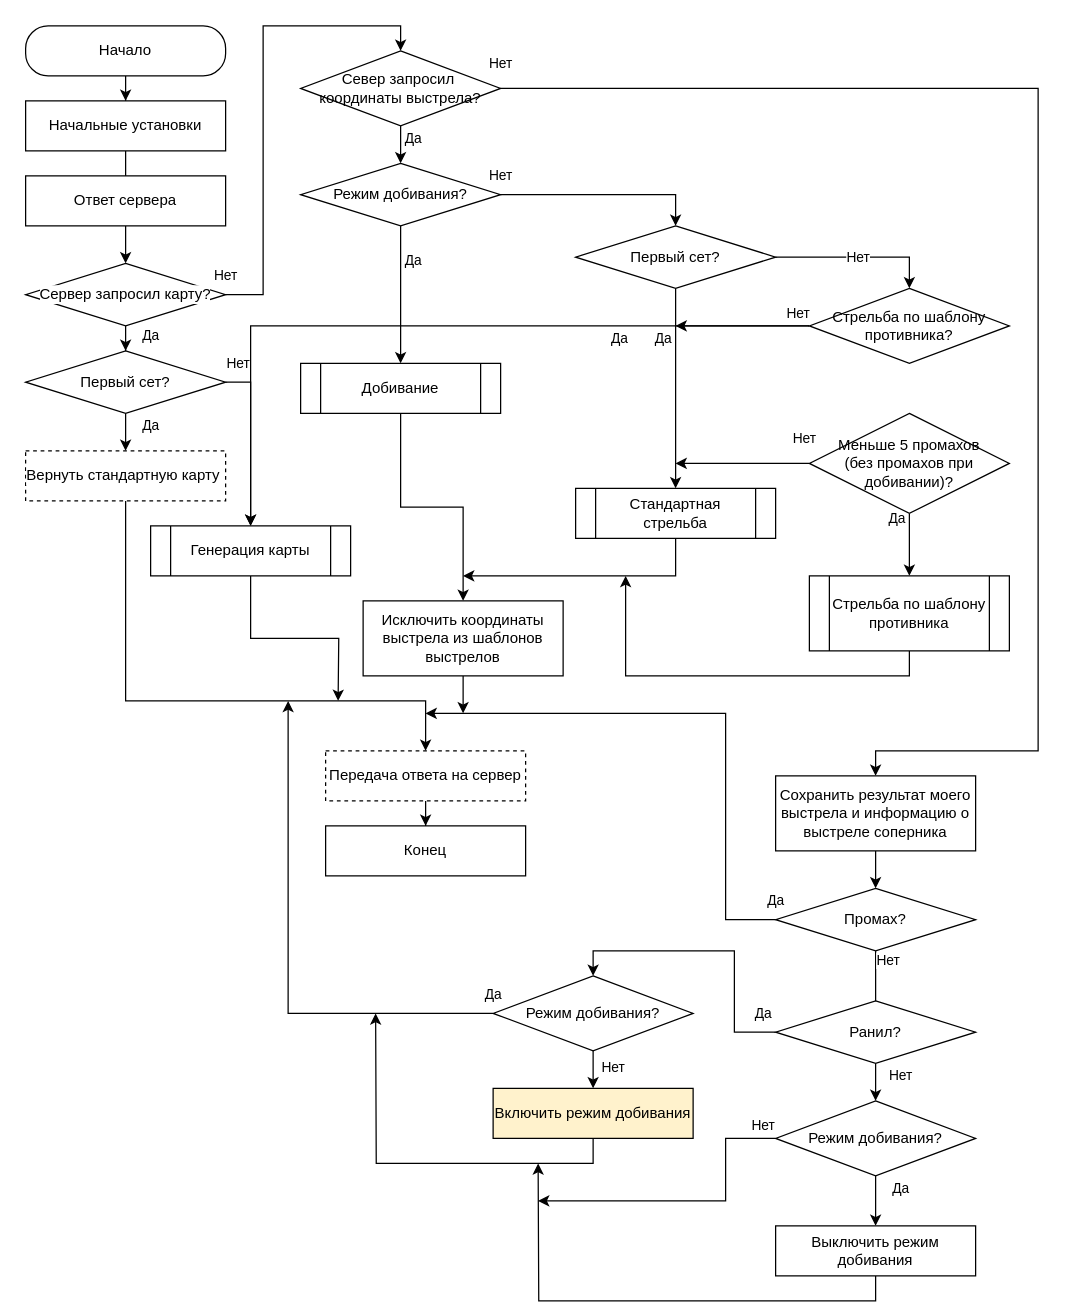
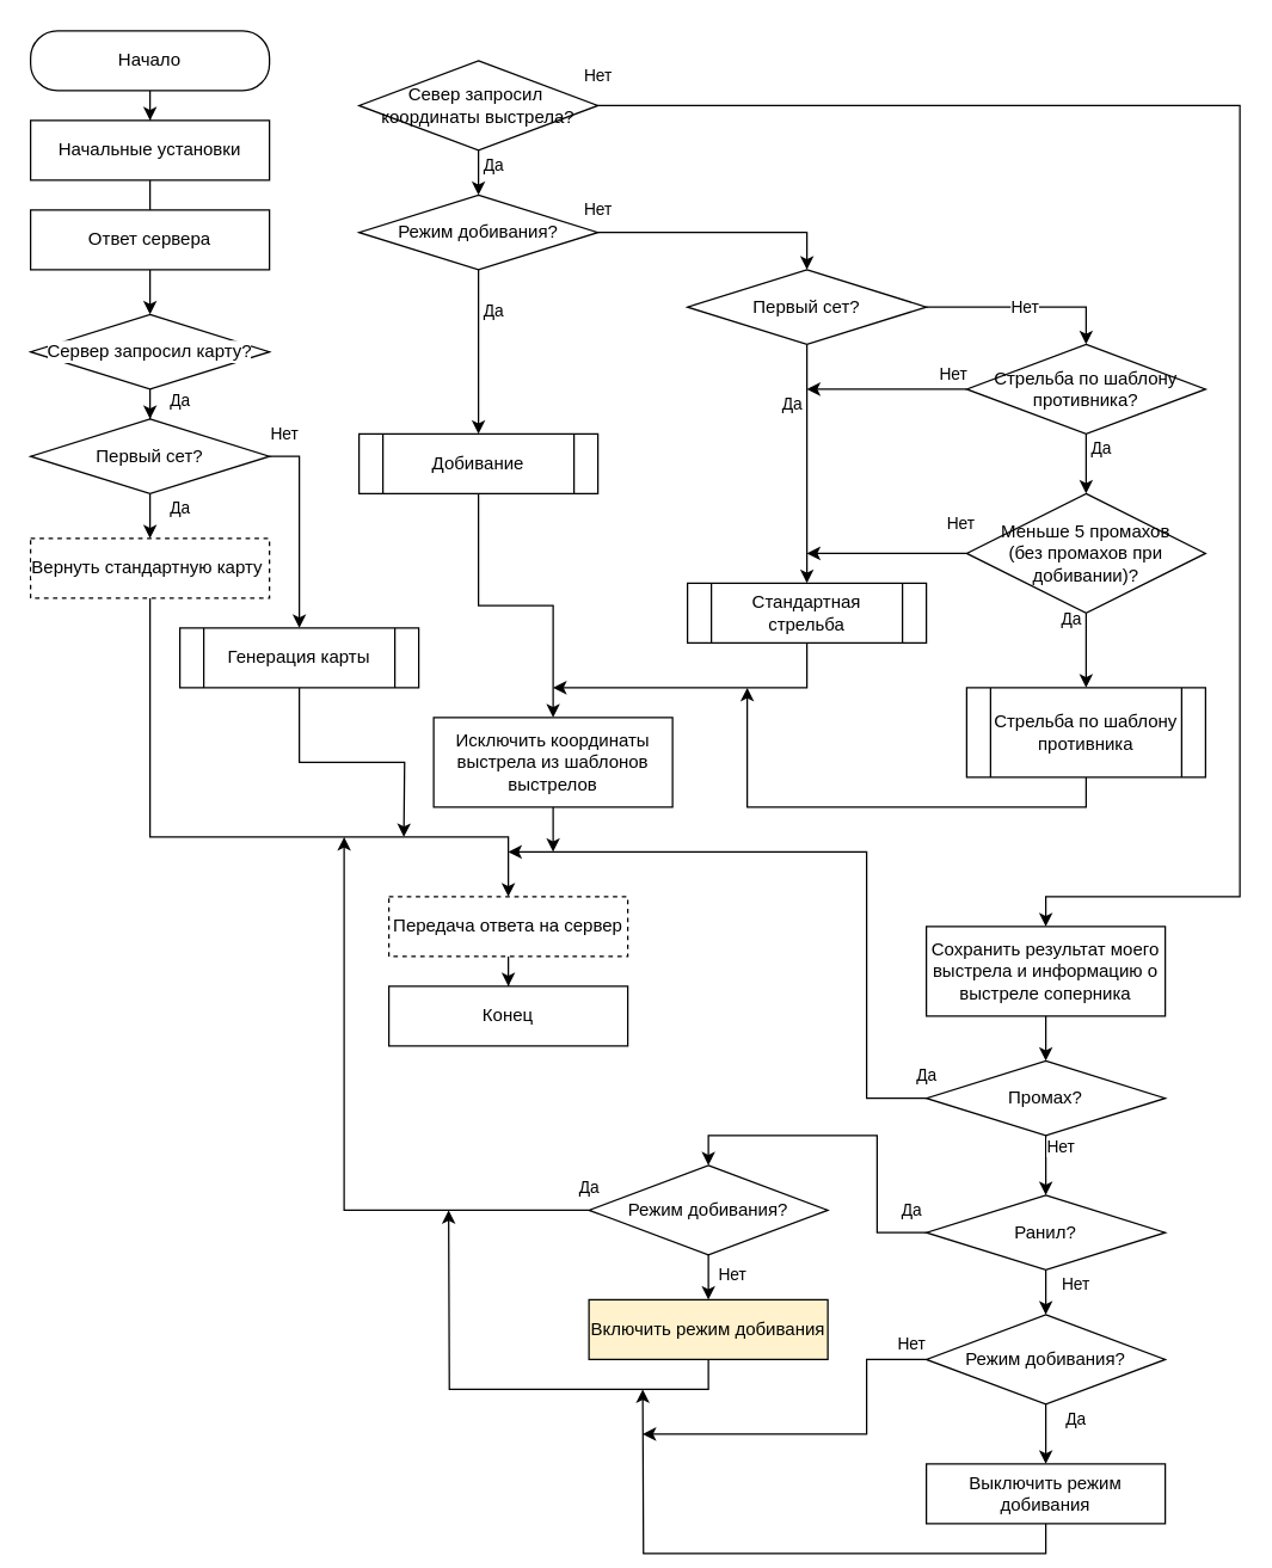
- <mxCell id="9" value="Нет" style="edgeStyle=orthogonalEdgeStyle;rounded=0;orthogonalLoop=1;jettySize=auto;html=1;entryX=0.5;entryY=0;entryDx=0;entryDy=0;" edge="1" parent="1" source="10" target="42"><mxGeometry x="-1" y="15" relative="1" as="geometry"><mxPoint as="offset" /></mxGeometry></mxCell>
- <mxCell id="26" value="Да" style="edgeStyle=orthogonalEdgeStyle;rounded=0;orthogonalLoop=1;jettySize=auto;html=1;" edge="1" parent="1" source="28" target="20"><mxGeometry x="-0.5" y="10" relative="1" as="geometry"><mxPoint as="offset" /></mxGeometry></mxCell>
+ <mxCell id="26" value="Да" style="edgeStyle=orthogonalEdgeStyle;rounded=0;orthogonalLoop=1;jettySize=auto;html=1;" edge="1" parent="1" source="28" target="33"><mxGeometry x="-0.5" y="10" relative="1" as="geometry"><mxPoint as="offset" /></mxGeometry></mxCell>
- <mxCell id="35" value="Нет" style="edgeStyle=orthogonalEdgeStyle;rounded=0;orthogonalLoop=1;jettySize=auto;html=1;endArrow=none;" edge="1" parent="1" source="36" target="39"><mxGeometry x="-0.6" y="10" relative="1" as="geometry"><mxPoint as="offset" /></mxGeometry></mxCell>
+ <mxCell id="35" value="Нет" style="edgeStyle=orthogonalEdgeStyle;rounded=0;orthogonalLoop=1;jettySize=auto;html=1;" edge="1" parent="1" source="36" target="39"><mxGeometry x="-0.6" y="10" relative="1" as="geometry"><mxPoint as="offset" /></mxGeometry></mxCell>
